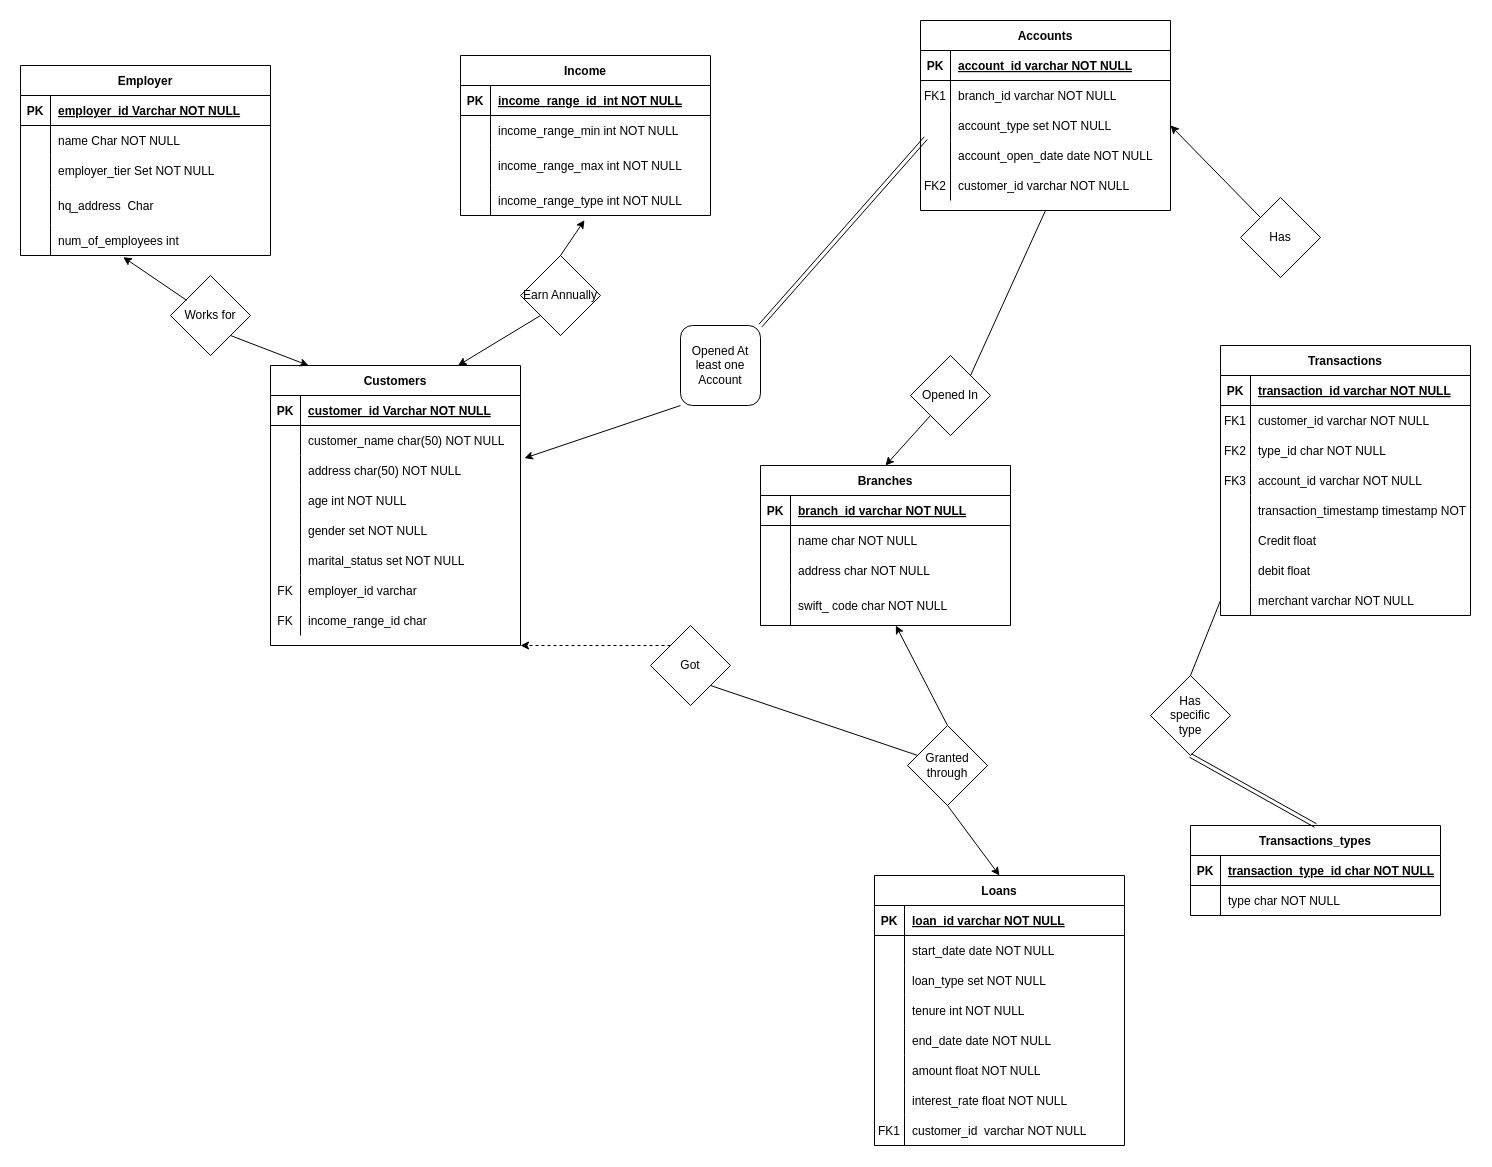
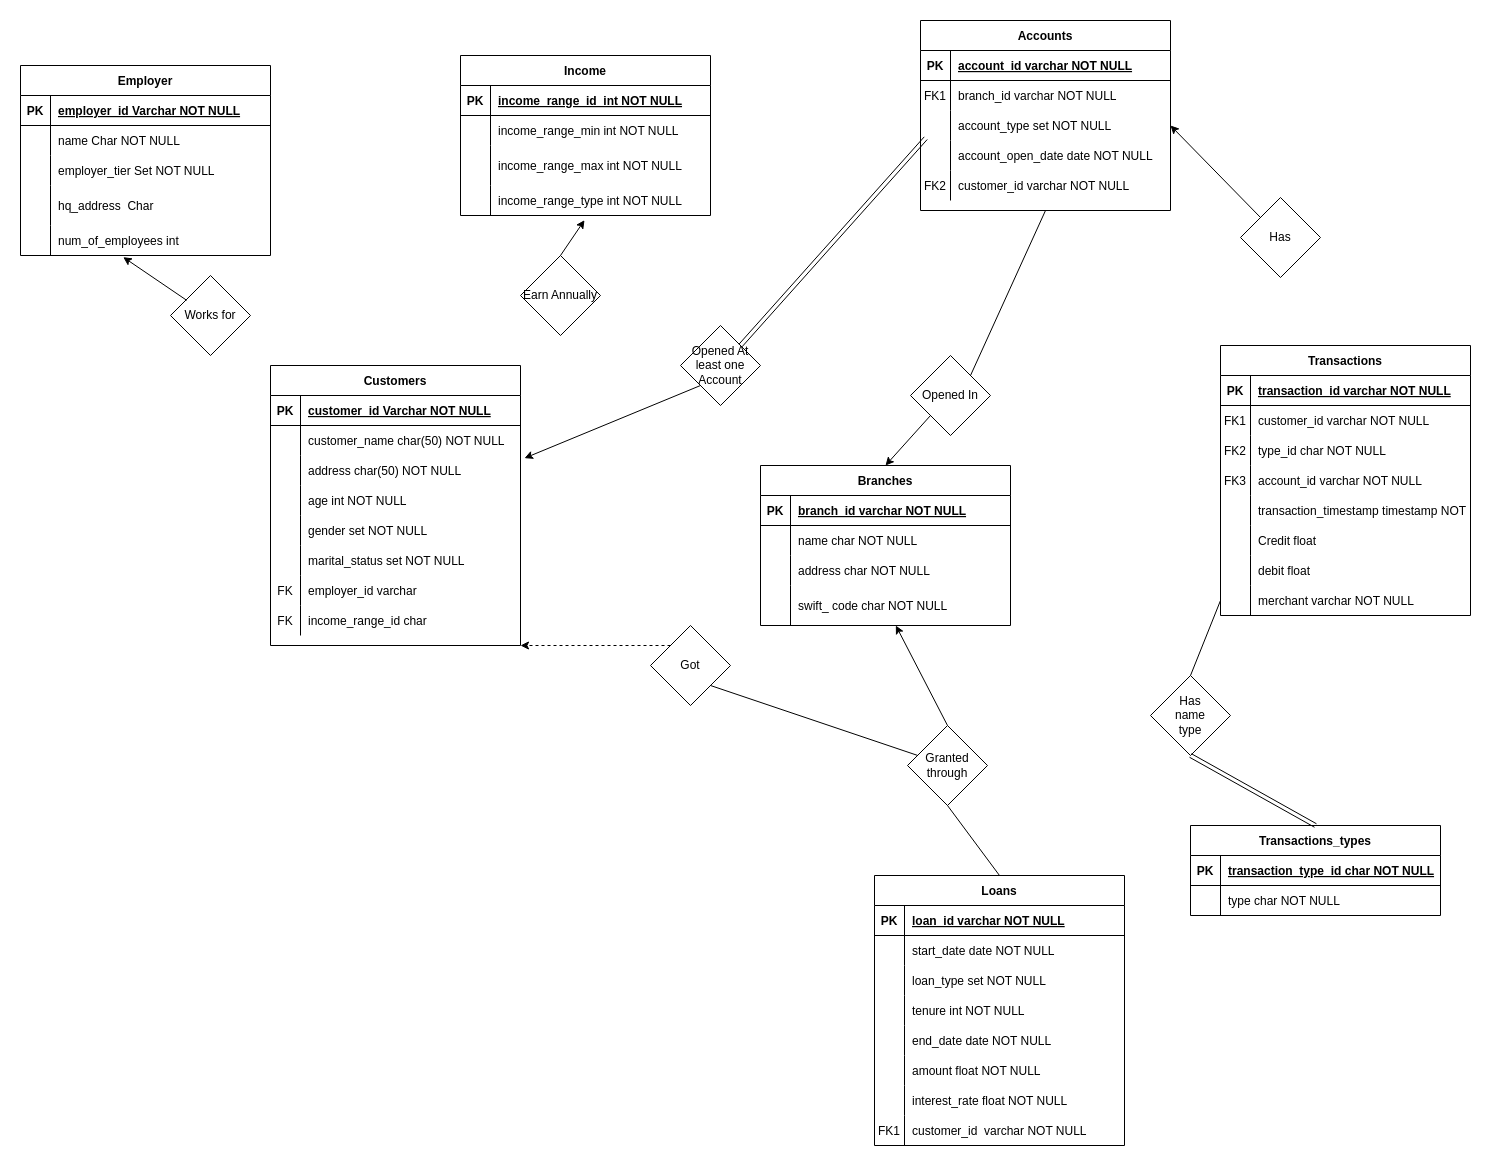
- <mxCell id="157" value="" style="endArrow=classic;html=1;rounded=0;entryX=0.75;entryY=0;entryDx=0;entryDy=0;exitX=0;exitY=1;exitDx=0;exitDy=0;" parent="1" source="149" target="18" edge="1"><mxGeometry width="50" height="50" relative="1" as="geometry"><mxPoint x="330" y="285" as="sourcePoint" /><mxPoint x="408" y="315" as="targetPoint" /></mxGeometry></mxCell>
- <mxCell id="156" value="" style="endArrow=classic;html=1;rounded=0;entryX=0.152;entryY=0;entryDx=0;entryDy=0;entryPerimeter=0;exitX=1;exitY=1;exitDx=0;exitDy=0;" parent="1" source="153" target="18" edge="1"><mxGeometry width="50" height="50" relative="1" as="geometry"><mxPoint x="123.442" y="368.148" as="sourcePoint" /><mxPoint x="60" y="325" as="targetPoint" /></mxGeometry></mxCell>
- <mxCell id="143" value="Opened At least one Account" style="whiteSpace=wrap;html=1;rounded=1;" parent="1" vertex="1"><mxGeometry x="680" y="325" width="80" height="80" as="geometry" /></mxCell>
+ <mxCell id="143" value="Opened At least one Account" style="rhombus;whiteSpace=wrap;html=1;" parent="1" vertex="1"><mxGeometry x="680" y="325" width="80" height="80" as="geometry" /></mxCell>
- <mxCell id="142" value="Has &lt;br&gt;specific &lt;br&gt;type" style="rhombus;whiteSpace=wrap;html=1;" parent="1" vertex="1"><mxGeometry x="1150" y="675" width="80" height="80" as="geometry" /></mxCell>
+ <mxCell id="142" value="Has &lt;br&gt;name &lt;br&gt;type" style="rhombus;whiteSpace=wrap;html=1;" parent="1" vertex="1"><mxGeometry x="1150" y="675" width="80" height="80" as="geometry" /></mxCell>
- <mxCell id="160" value="" style="endArrow=classic;html=1;rounded=0;exitX=0.5;exitY=1;exitDx=0;exitDy=0;entryX=0.5;entryY=0;entryDx=0;entryDy=0;" parent="1" source="147" target="68" edge="1"><mxGeometry width="50" height="50" relative="1" as="geometry"><mxPoint x="631.44" y="735" as="sourcePoint" /><mxPoint x="808.44" y="925" as="targetPoint" /></mxGeometry></mxCell>
+ <mxCell id="160" value="" style="endArrow=none;html=1;rounded=0;exitX=0.5;exitY=1;exitDx=0;exitDy=0;entryX=0.5;entryY=0;entryDx=0;entryDy=0;" parent="1" source="147" target="68" edge="1"><mxGeometry width="50" height="50" relative="1" as="geometry"><mxPoint x="631.44" y="735" as="sourcePoint" /><mxPoint x="808.44" y="925" as="targetPoint" /></mxGeometry></mxCell>
